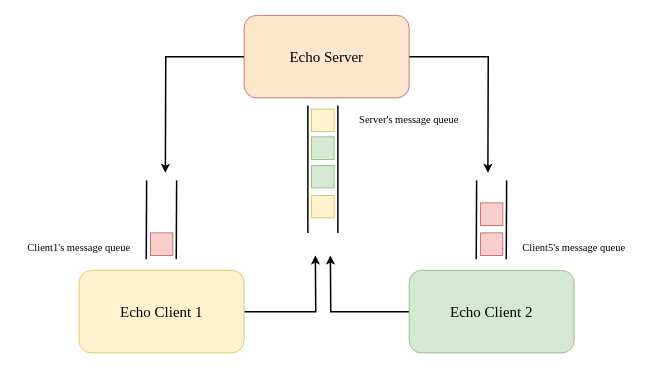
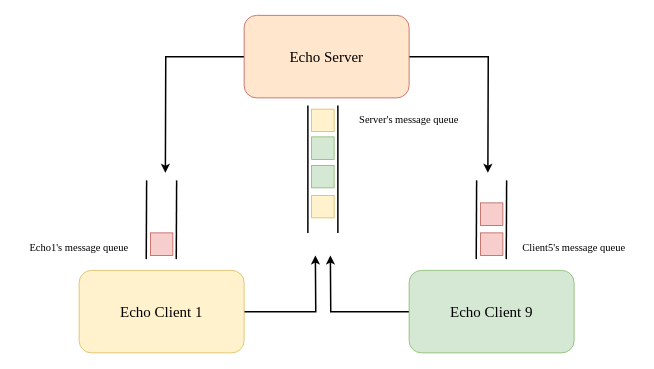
- <mxCell id="23" value="&lt;font style=&quot;font-size: 14px&quot; face=&quot;Comic Sans MS&quot;&gt;Client1's message queue&lt;/font&gt;" style="text;html=1;strokeColor=none;fillColor=none;align=center;verticalAlign=middle;whiteSpace=wrap;rounded=0;" vertex="1" parent="1"><mxGeometry x="20" y="320" width="170" height="20" as="geometry" /></mxCell>
+ <mxCell id="23" value="&lt;font style=&quot;font-size: 14px&quot; face=&quot;Comic Sans MS&quot;&gt;Echo1's message queue&lt;/font&gt;" style="text;html=1;strokeColor=none;fillColor=none;align=center;verticalAlign=middle;whiteSpace=wrap;rounded=0;" vertex="1" parent="1"><mxGeometry x="20" y="320" width="170" height="20" as="geometry" /></mxCell>
- <mxCell id="8" value="&lt;font style=&quot;font-size: 20px&quot; face=&quot;Comic Sans MS&quot;&gt;Echo Client 2&lt;/font&gt;" style="rounded=1;whiteSpace=wrap;html=1;fillColor=#d5e8d4;strokeColor=#82b366;" vertex="1" parent="1"><mxGeometry x="545" y="360" width="220" height="110" as="geometry" /></mxCell>
+ <mxCell id="8" value="&lt;font style=&quot;font-size: 20px&quot; face=&quot;Comic Sans MS&quot;&gt;Echo Client 9&lt;/font&gt;" style="rounded=1;whiteSpace=wrap;html=1;fillColor=#d5e8d4;strokeColor=#82b366;" vertex="1" parent="1"><mxGeometry x="545" y="360" width="220" height="110" as="geometry" /></mxCell>
